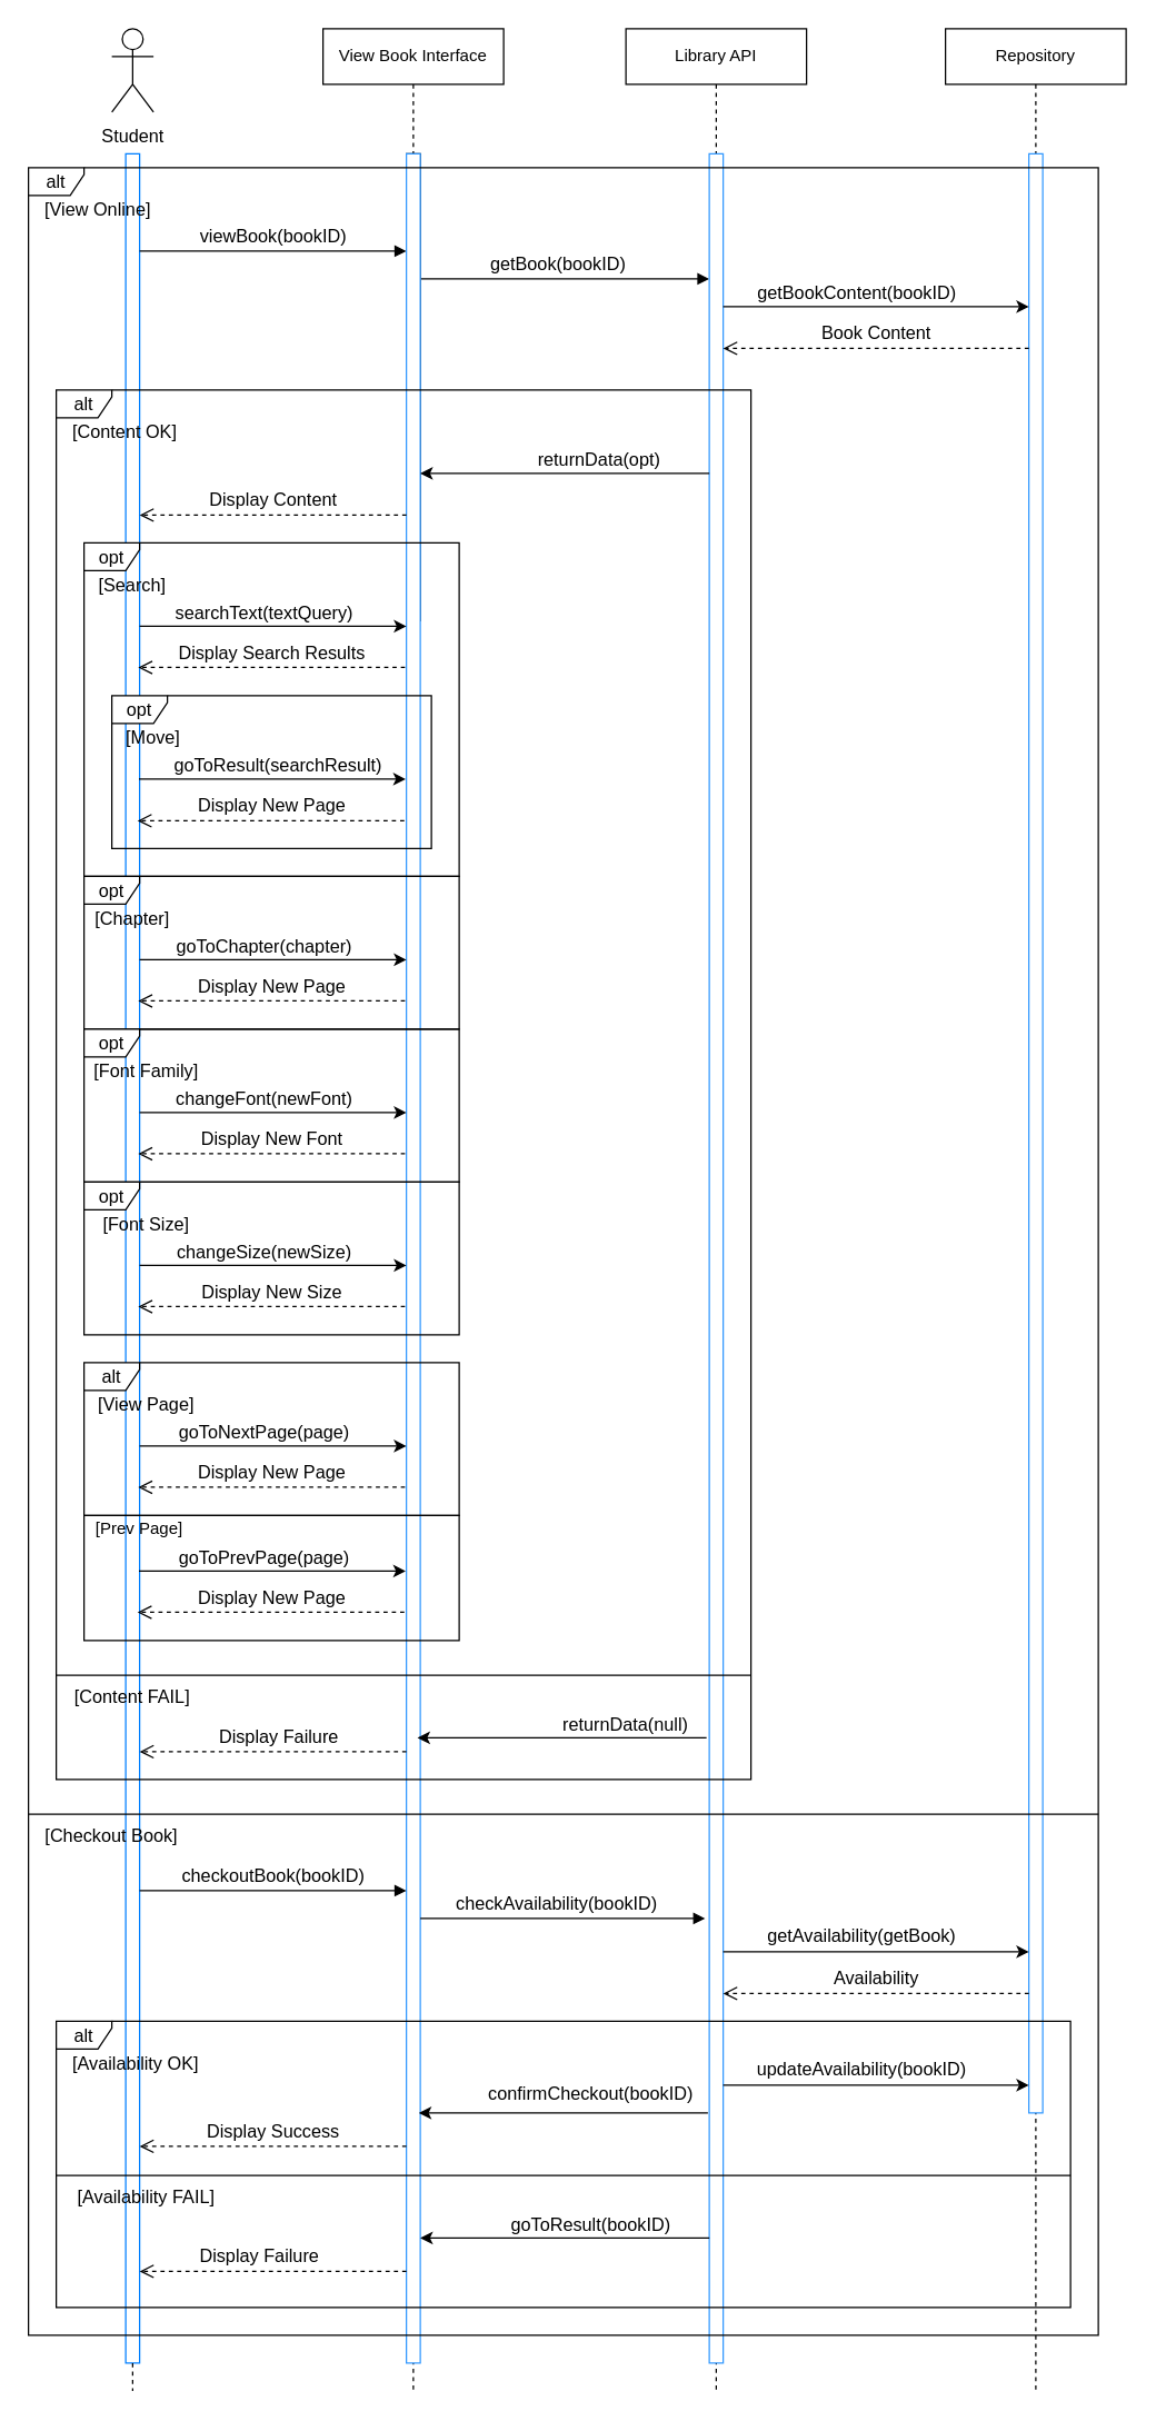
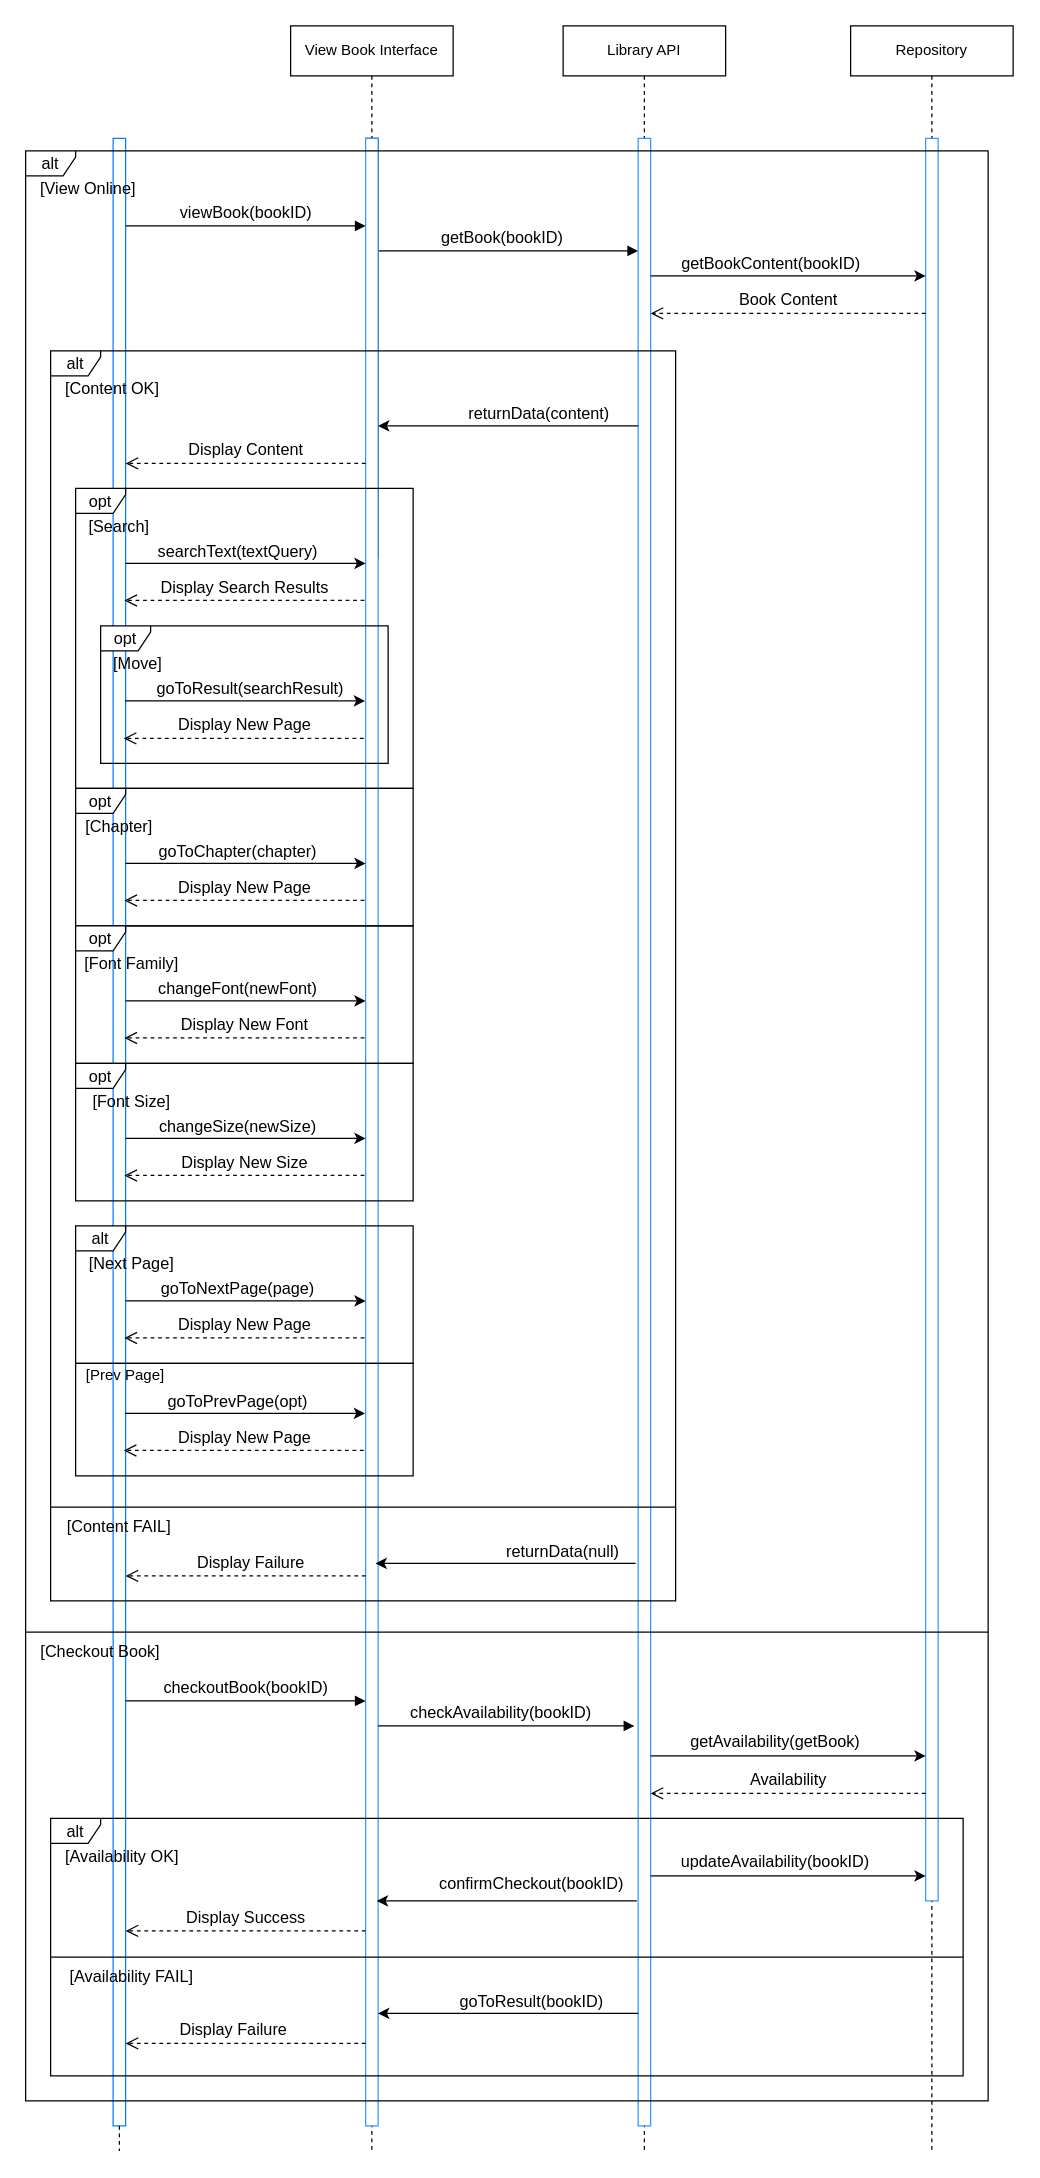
- <mxCell id="3" value="&lt;font style=&quot;font-size: 13px;&quot;&gt;Student&lt;/font&gt;" style="shape=umlActor;verticalLabelPosition=bottom;verticalAlign=top;html=1;fontSize=16;" parent="1" vertex="1"><mxGeometry x="80" y="20" width="30" height="60" as="geometry" /></mxCell>
- <mxCell id="22" value="returnData(opt)" style="text;html=1;strokeColor=none;fillColor=none;align=center;verticalAlign=middle;whiteSpace=wrap;rounded=0;fontSize=13;" parent="19" vertex="1"><mxGeometry x="330.62" y="40" width="120" height="20" as="geometry" /></mxCell>
+ <mxCell id="22" value="returnData(content)" style="text;html=1;strokeColor=none;fillColor=none;align=center;verticalAlign=middle;whiteSpace=wrap;rounded=0;fontSize=13;" parent="19" vertex="1"><mxGeometry x="330.62" y="40" width="120" height="20" as="geometry" /></mxCell>
- <mxCell id="50" value="[View Page]" style="text;html=1;strokeColor=none;fillColor=none;align=center;verticalAlign=middle;whiteSpace=wrap;rounded=0;fontSize=13;" parent="19" vertex="1"><mxGeometry x="20" y="720" width="90" height="20" as="geometry" /></mxCell>
+ <mxCell id="50" value="[Next Page]" style="text;html=1;strokeColor=none;fillColor=none;align=center;verticalAlign=middle;whiteSpace=wrap;rounded=0;fontSize=13;" parent="19" vertex="1"><mxGeometry x="20" y="720" width="90" height="20" as="geometry" /></mxCell>
- <mxCell id="58" value="goToPrevPage(page)" style="text;html=1;strokeColor=none;fillColor=none;align=center;verticalAlign=middle;whiteSpace=wrap;rounded=0;fontSize=13;" parent="19" vertex="1"><mxGeometry x="79.5" y="830" width="140" height="20" as="geometry" /></mxCell>
+ <mxCell id="58" value="goToPrevPage(opt)" style="text;html=1;strokeColor=none;fillColor=none;align=center;verticalAlign=middle;whiteSpace=wrap;rounded=0;fontSize=13;" parent="19" vertex="1"><mxGeometry x="79.5" y="830" width="140" height="20" as="geometry" /></mxCell>
